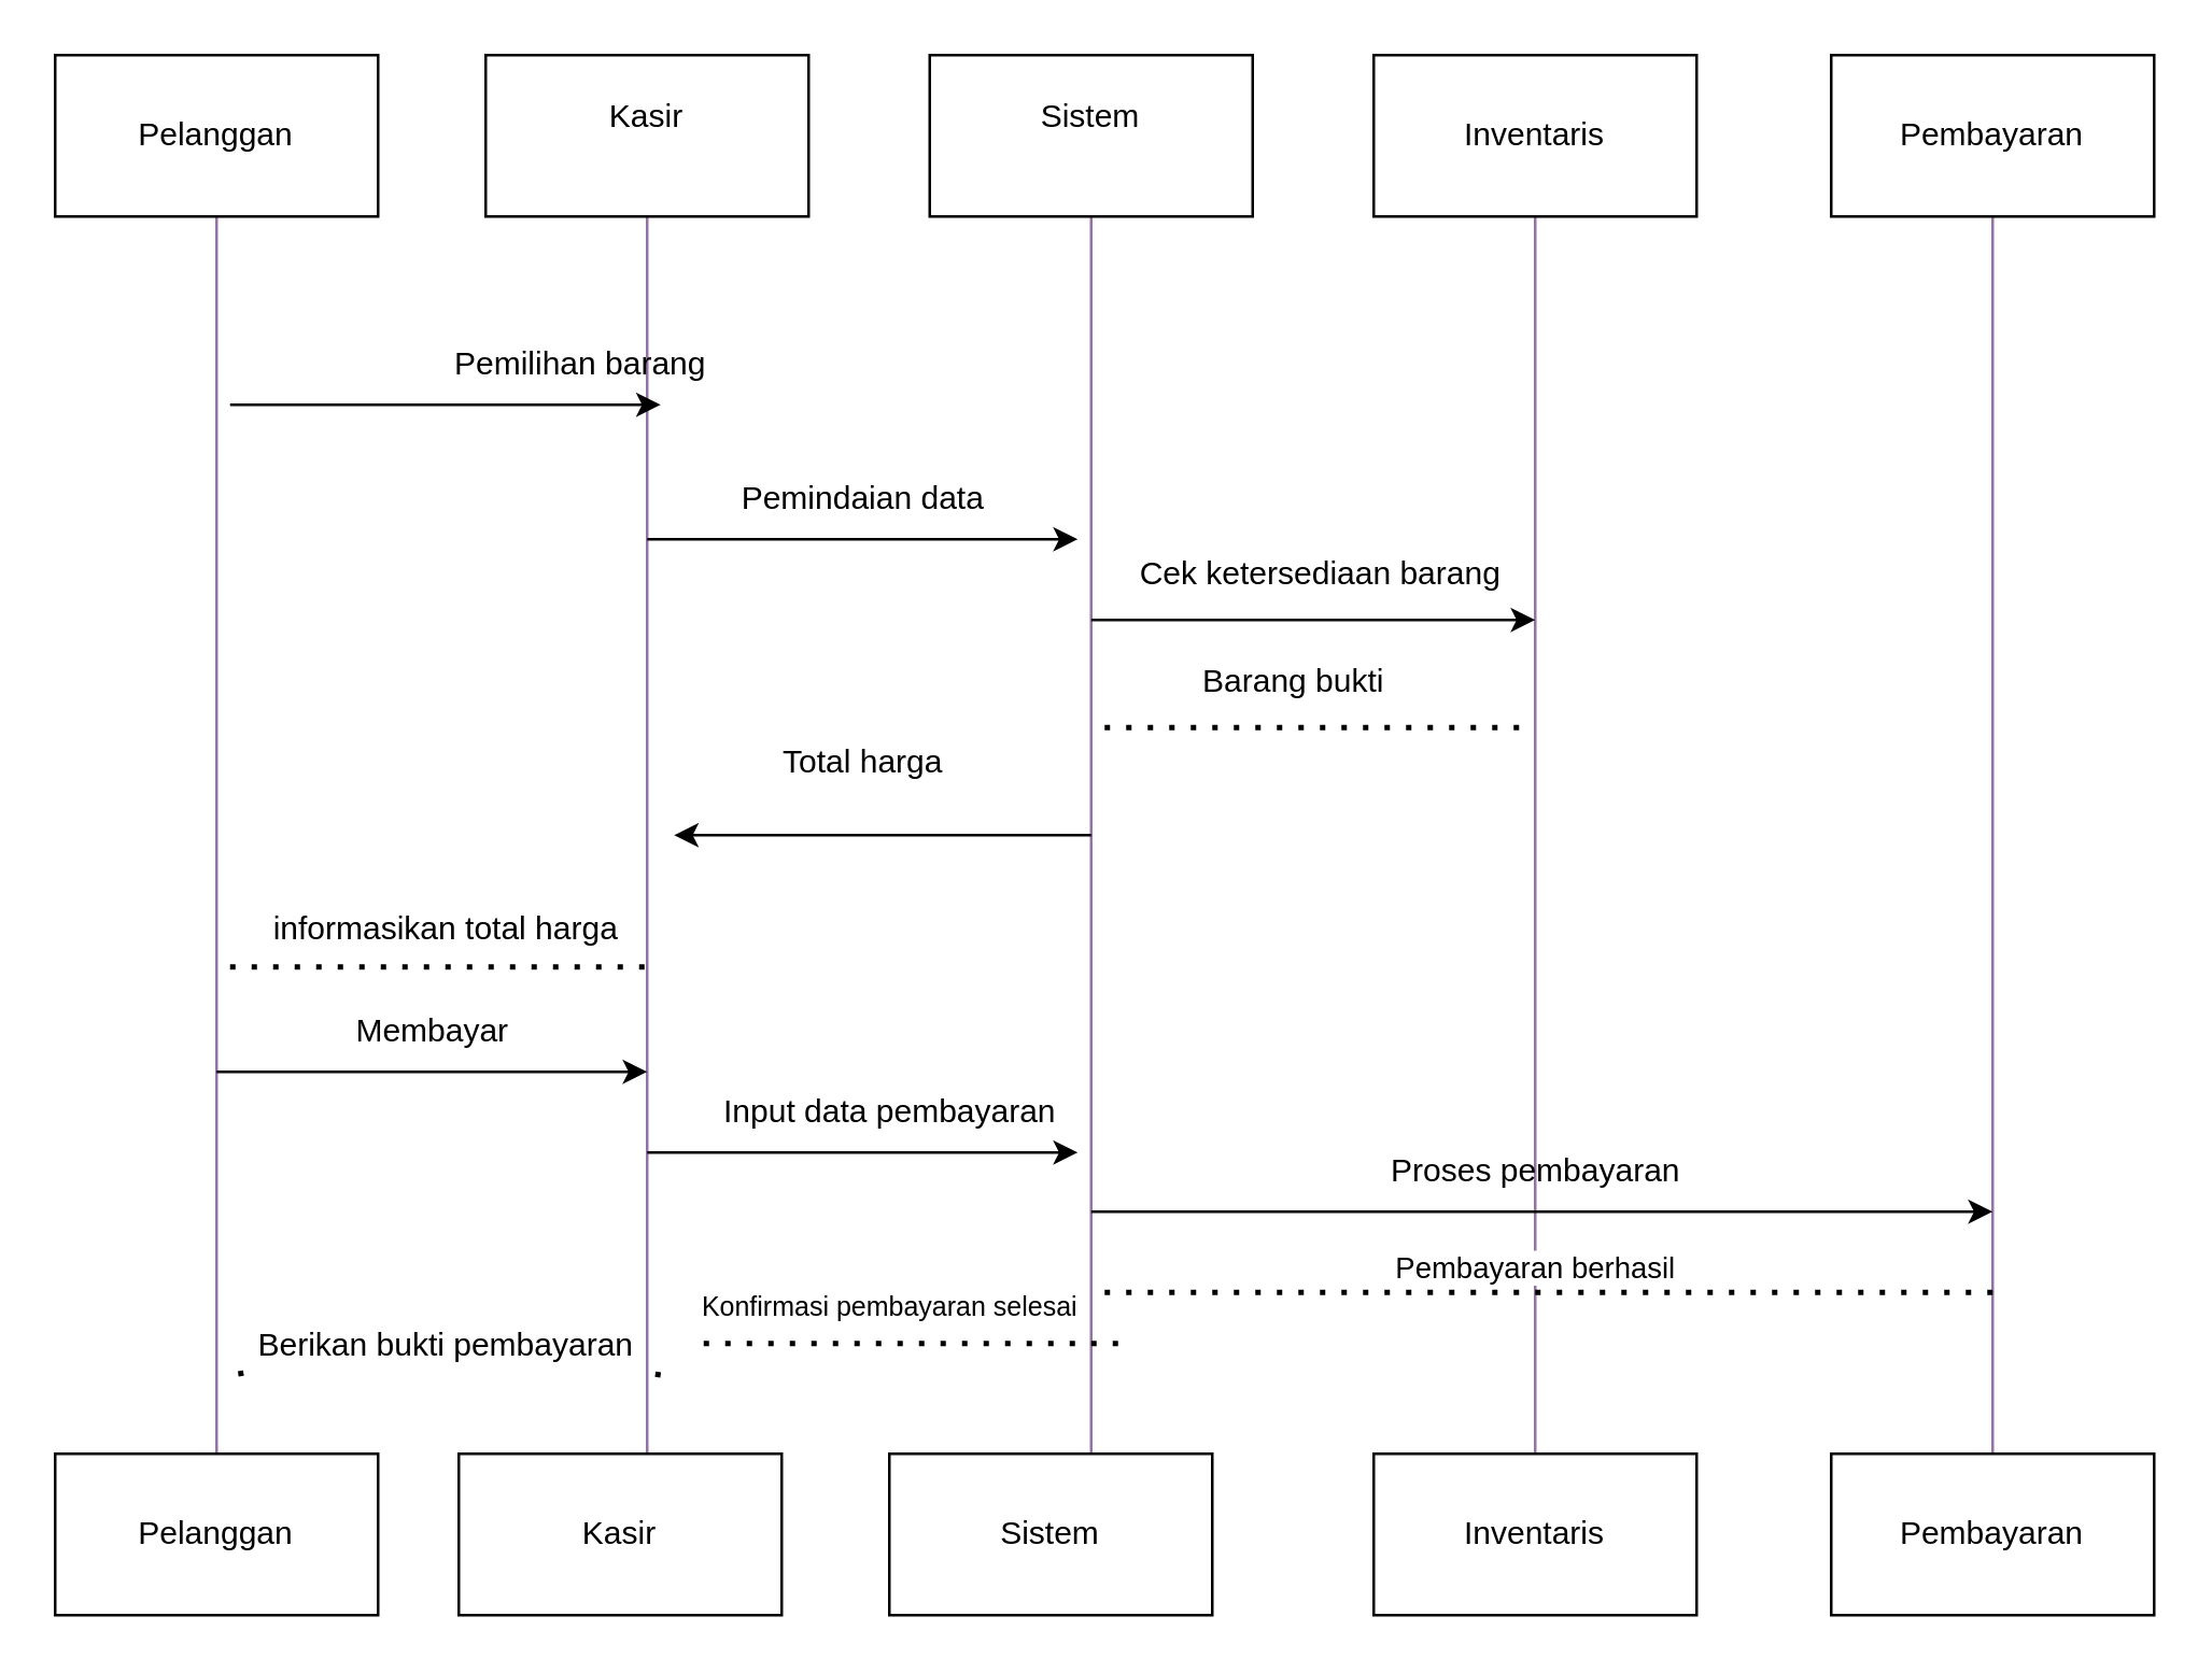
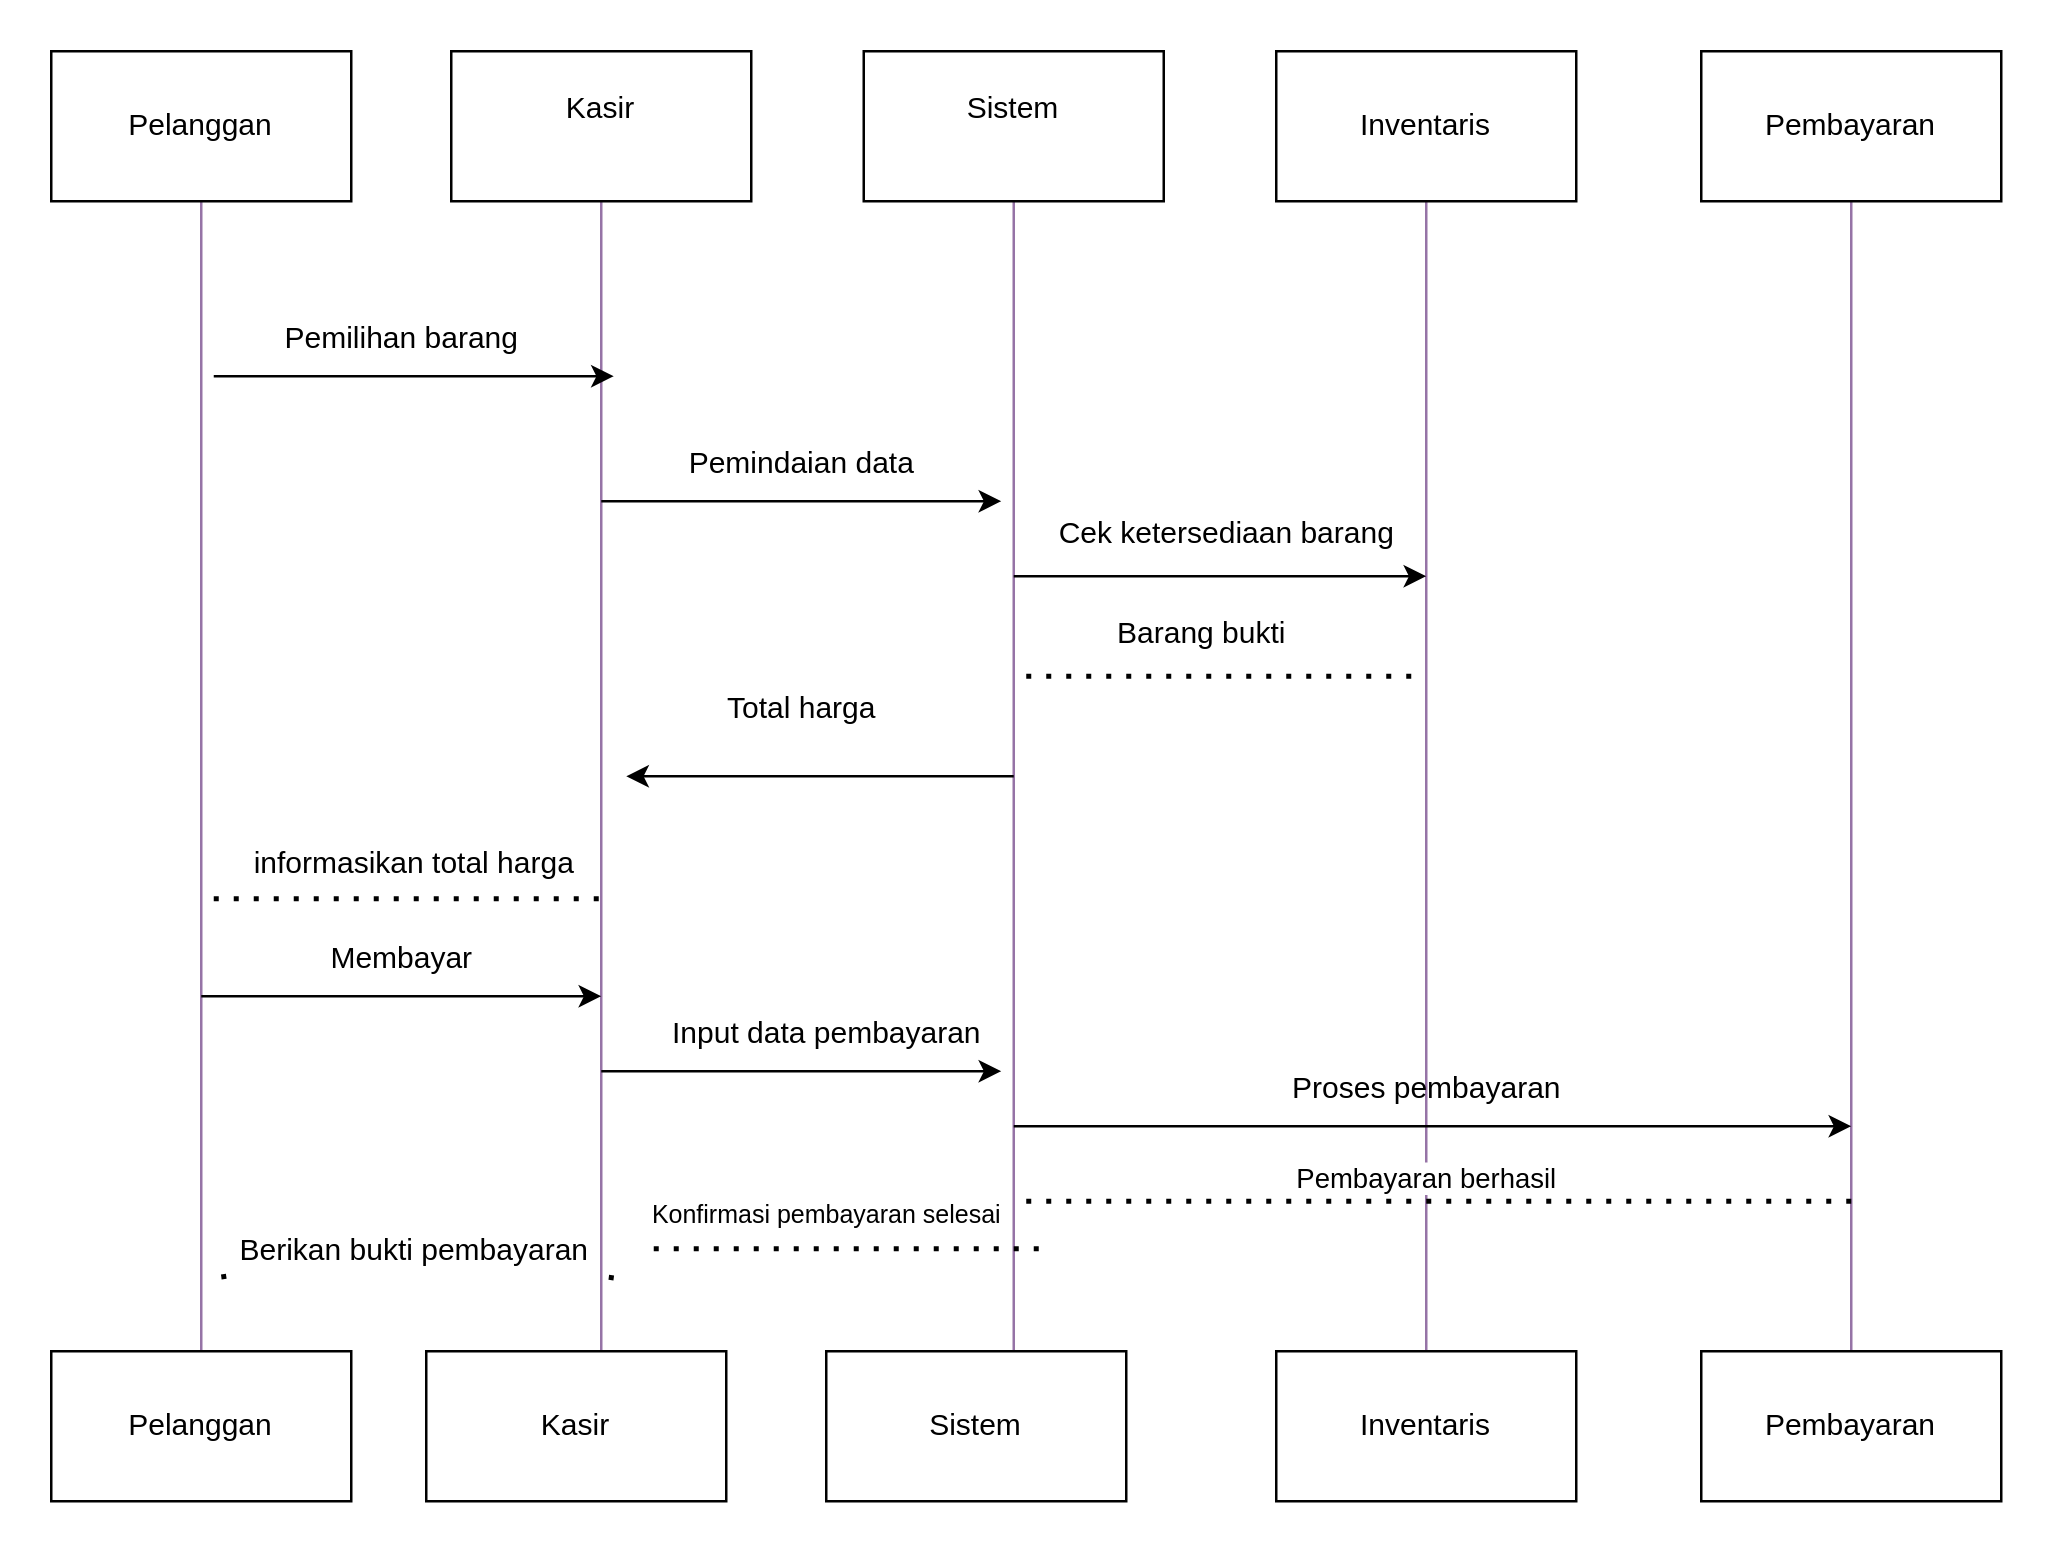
- <mxCell id="18" value="Pemilihan barang" style="text;html=1;align=center;verticalAlign=middle;resizable=0;points=[];autosize=1;strokeColor=none;fillColor=none;" vertex="1" parent="1"><mxGeometry x="155" y="120" width="120" height="30" as="geometry" /></mxCell>
+ <mxCell id="18" value="Pemilihan barang" style="text;html=1;align=center;verticalAlign=middle;resizable=0;points=[];autosize=1;strokeColor=none;fillColor=none;" vertex="1" parent="1"><mxGeometry x="100" y="120" width="120" height="30" as="geometry" /></mxCell>
